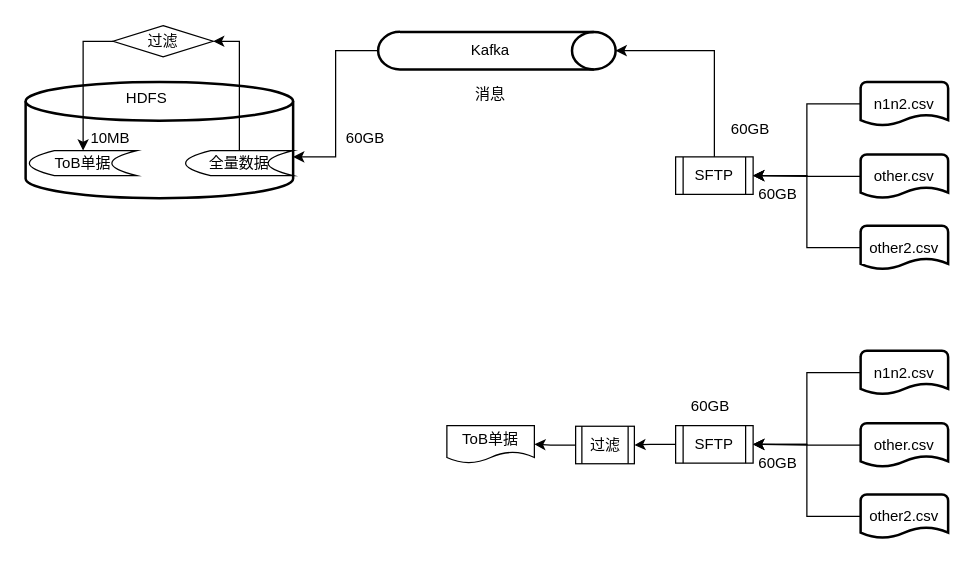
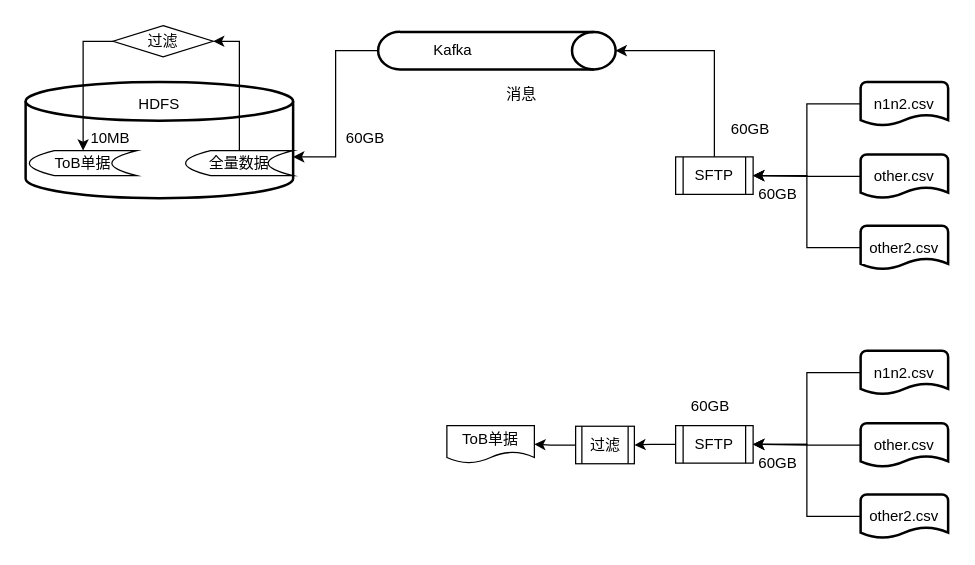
- <mxCell id="5" value="Kafka" style="text;html=1;strokeColor=none;fillColor=none;align=center;verticalAlign=middle;whiteSpace=wrap;rounded=0;" vertex="1" parent="1"><mxGeometry x="372" y="30" width="40" height="20" as="geometry" /></mxCell>
+ <mxCell id="5" value="Kafka" style="text;html=1;strokeColor=none;fillColor=none;align=center;verticalAlign=middle;whiteSpace=wrap;rounded=0;" vertex="1" parent="1"><mxGeometry x="342" y="30" width="40" height="20" as="geometry" /></mxCell>
- <mxCell id="36" value="消息" style="text;html=1;strokeColor=none;fillColor=none;align=center;verticalAlign=middle;whiteSpace=wrap;rounded=0;" vertex="1" parent="1"><mxGeometry x="372" y="65" width="40" height="20" as="geometry" /></mxCell>
+ <mxCell id="36" value="消息" style="text;html=1;strokeColor=none;fillColor=none;align=center;verticalAlign=middle;whiteSpace=wrap;rounded=0;" vertex="1" parent="1"><mxGeometry x="397" y="65" width="40" height="20" as="geometry" /></mxCell>
- <mxCell id="22" value="HDFS" style="text;html=1;strokeColor=none;fillColor=none;align=center;verticalAlign=middle;whiteSpace=wrap;rounded=0;" vertex="1" parent="1"><mxGeometry x="97" y="67.5" width="40" height="20" as="geometry" /></mxCell>
+ <mxCell id="22" value="HDFS" style="text;html=1;strokeColor=none;fillColor=none;align=center;verticalAlign=middle;whiteSpace=wrap;rounded=0;" vertex="1" parent="1"><mxGeometry x="107" y="72.5" width="40" height="20" as="geometry" /></mxCell>
